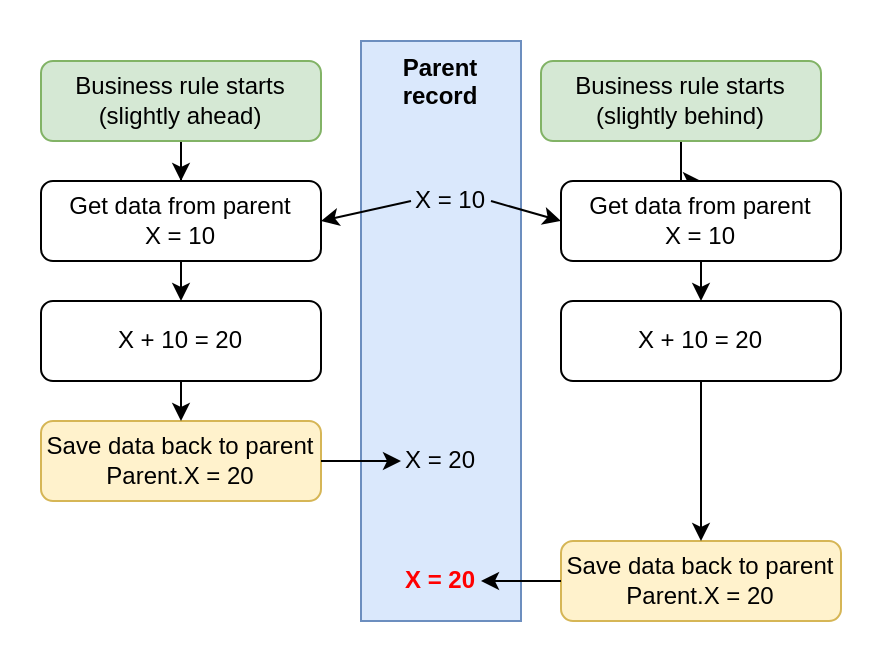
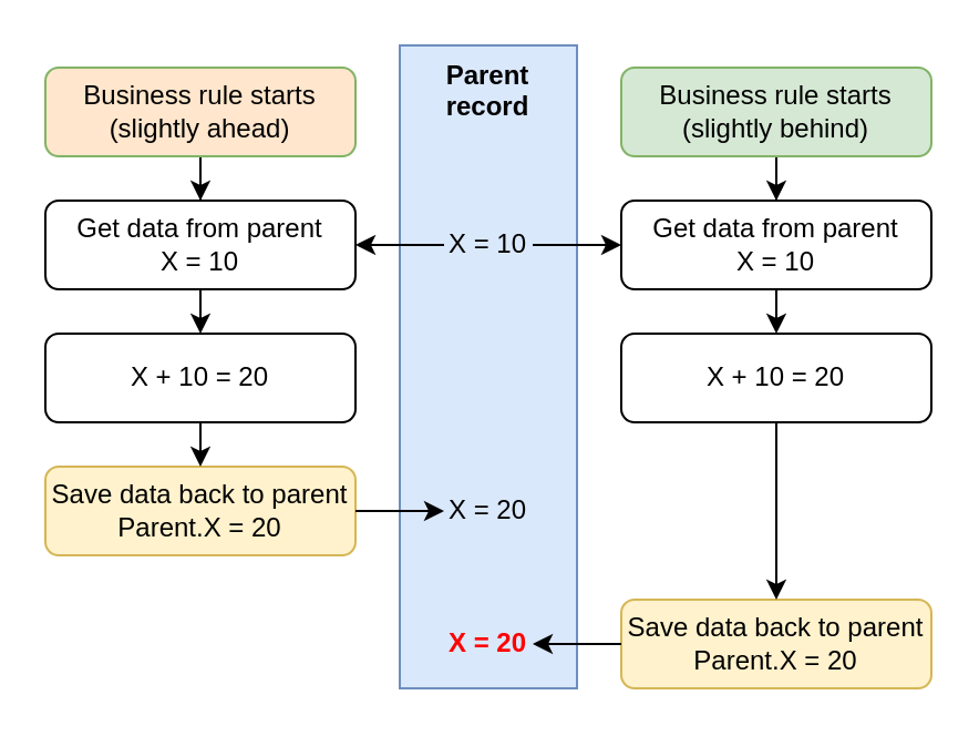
- <mxCell id="3" value="Business rule starts&lt;br&gt;(slightly ahead)" style="rounded=1;whiteSpace=wrap;html=1;fillColor=#d5e8d4;strokeColor=#82b366;" vertex="1" parent="1"><mxGeometry x="20" y="30" width="140" height="40" as="geometry" /></mxCell>
+ <mxCell id="3" value="Business rule starts&lt;br&gt;(slightly ahead)" style="rounded=1;whiteSpace=wrap;html=1;fillColor=#ffe6cc;strokeColor=#82b366;" vertex="1" parent="1"><mxGeometry x="20" y="30" width="140" height="40" as="geometry" /></mxCell>
- <mxCell id="10" value="Business rule starts&lt;br&gt;(slightly behind)" style="rounded=1;whiteSpace=wrap;html=1;fillColor=#d5e8d4;strokeColor=#82b366;" vertex="1" parent="1"><mxGeometry x="270" y="30" width="140" height="40" as="geometry" /></mxCell>
+ <mxCell id="10" value="Business rule starts&lt;br&gt;(slightly behind)" style="rounded=1;whiteSpace=wrap;html=1;fillColor=#d5e8d4;strokeColor=#82b366;" vertex="1" parent="1"><mxGeometry x="280" y="30" width="140" height="40" as="geometry" /></mxCell>
- <mxCell id="17" value="X = 10" style="text;html=1;strokeColor=none;fillColor=none;align=center;verticalAlign=middle;whiteSpace=wrap;rounded=0;" vertex="1" parent="1"><mxGeometry x="205" y="90" width="40" height="20" as="geometry" /></mxCell>
+ <mxCell id="17" value="X = 10" style="text;html=1;strokeColor=none;fillColor=none;align=center;verticalAlign=middle;whiteSpace=wrap;rounded=0;" vertex="1" parent="1"><mxGeometry x="200" y="100" width="40" height="20" as="geometry" /></mxCell>
